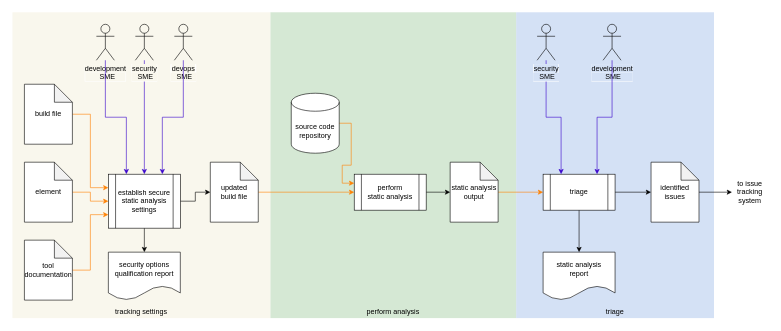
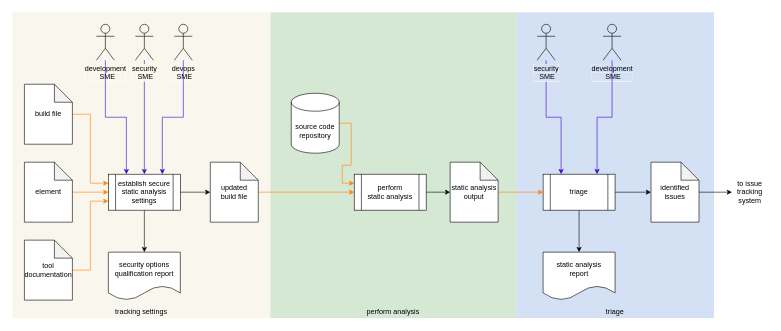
- <mxCell id="21" value="establish secure static analysis settings" style="shape=process;whiteSpace=wrap;html=1;backgroundOutline=1;" parent="1" vertex="1"><mxGeometry x="180" y="290" width="120" height="90" as="geometry" /></mxCell>
+ <mxCell id="21" value="establish secure static analysis settings" style="shape=process;whiteSpace=wrap;html=1;backgroundOutline=1;" parent="1" vertex="1"><mxGeometry x="180" y="290" width="120" height="60" as="geometry" /></mxCell>
